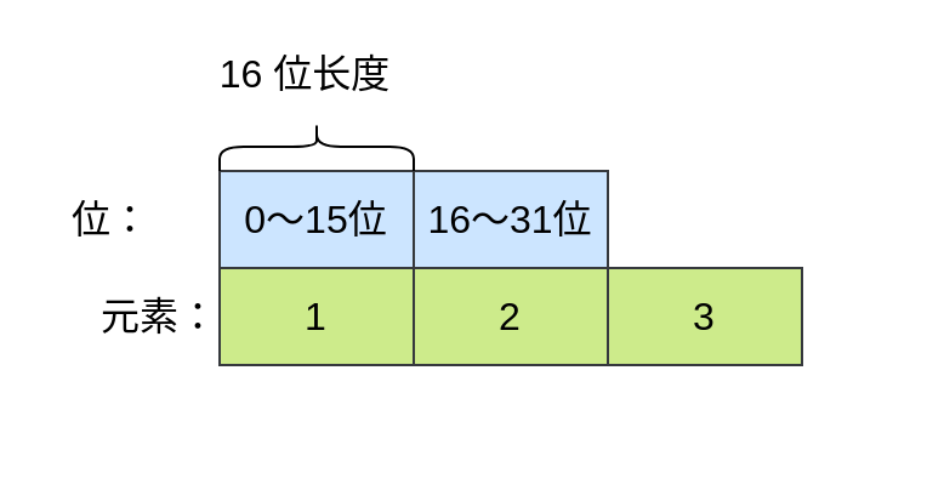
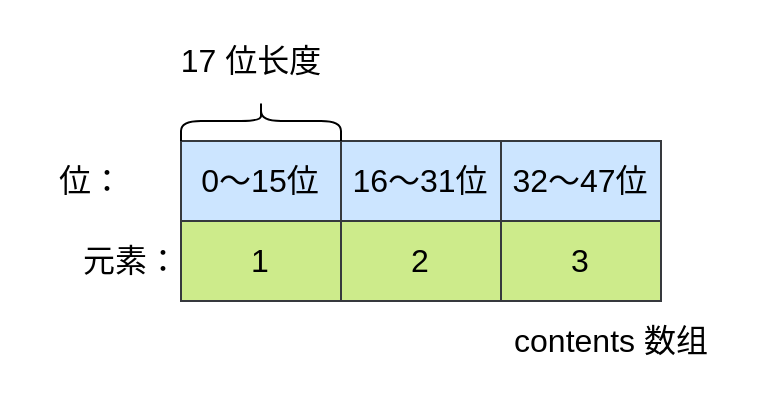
- <mxCell id="6" value="16 位长度" style="text;html=1;align=center;verticalAlign=middle;resizable=0;points=[];autosize=1;fontSize=16;" vertex="1" parent="1"><mxGeometry x="80" y="20" width="90" height="20" as="geometry" /></mxCell>
+ <mxCell id="6" value="17 位长度" style="text;html=1;align=center;verticalAlign=middle;resizable=0;points=[];autosize=1;fontSize=16;" vertex="1" parent="1"><mxGeometry x="80" y="20" width="90" height="20" as="geometry" /></mxCell>
+ <mxCell id="4" value="32～47位" style="rounded=0;whiteSpace=wrap;html=1;fontSize=16;fillColor=#cce5ff;strokeColor=#36393d;" vertex="1" parent="1"><mxGeometry x="250" y="70" width="80" height="40" as="geometry" /></mxCell>
+ <mxCell id="10" value="contents 数组" style="text;html=1;align=center;verticalAlign=middle;resizable=0;points=[];autosize=1;fontSize=16;" vertex="1" parent="1"><mxGeometry x="250" y="160" width="110" height="20" as="geometry" /></mxCell>
